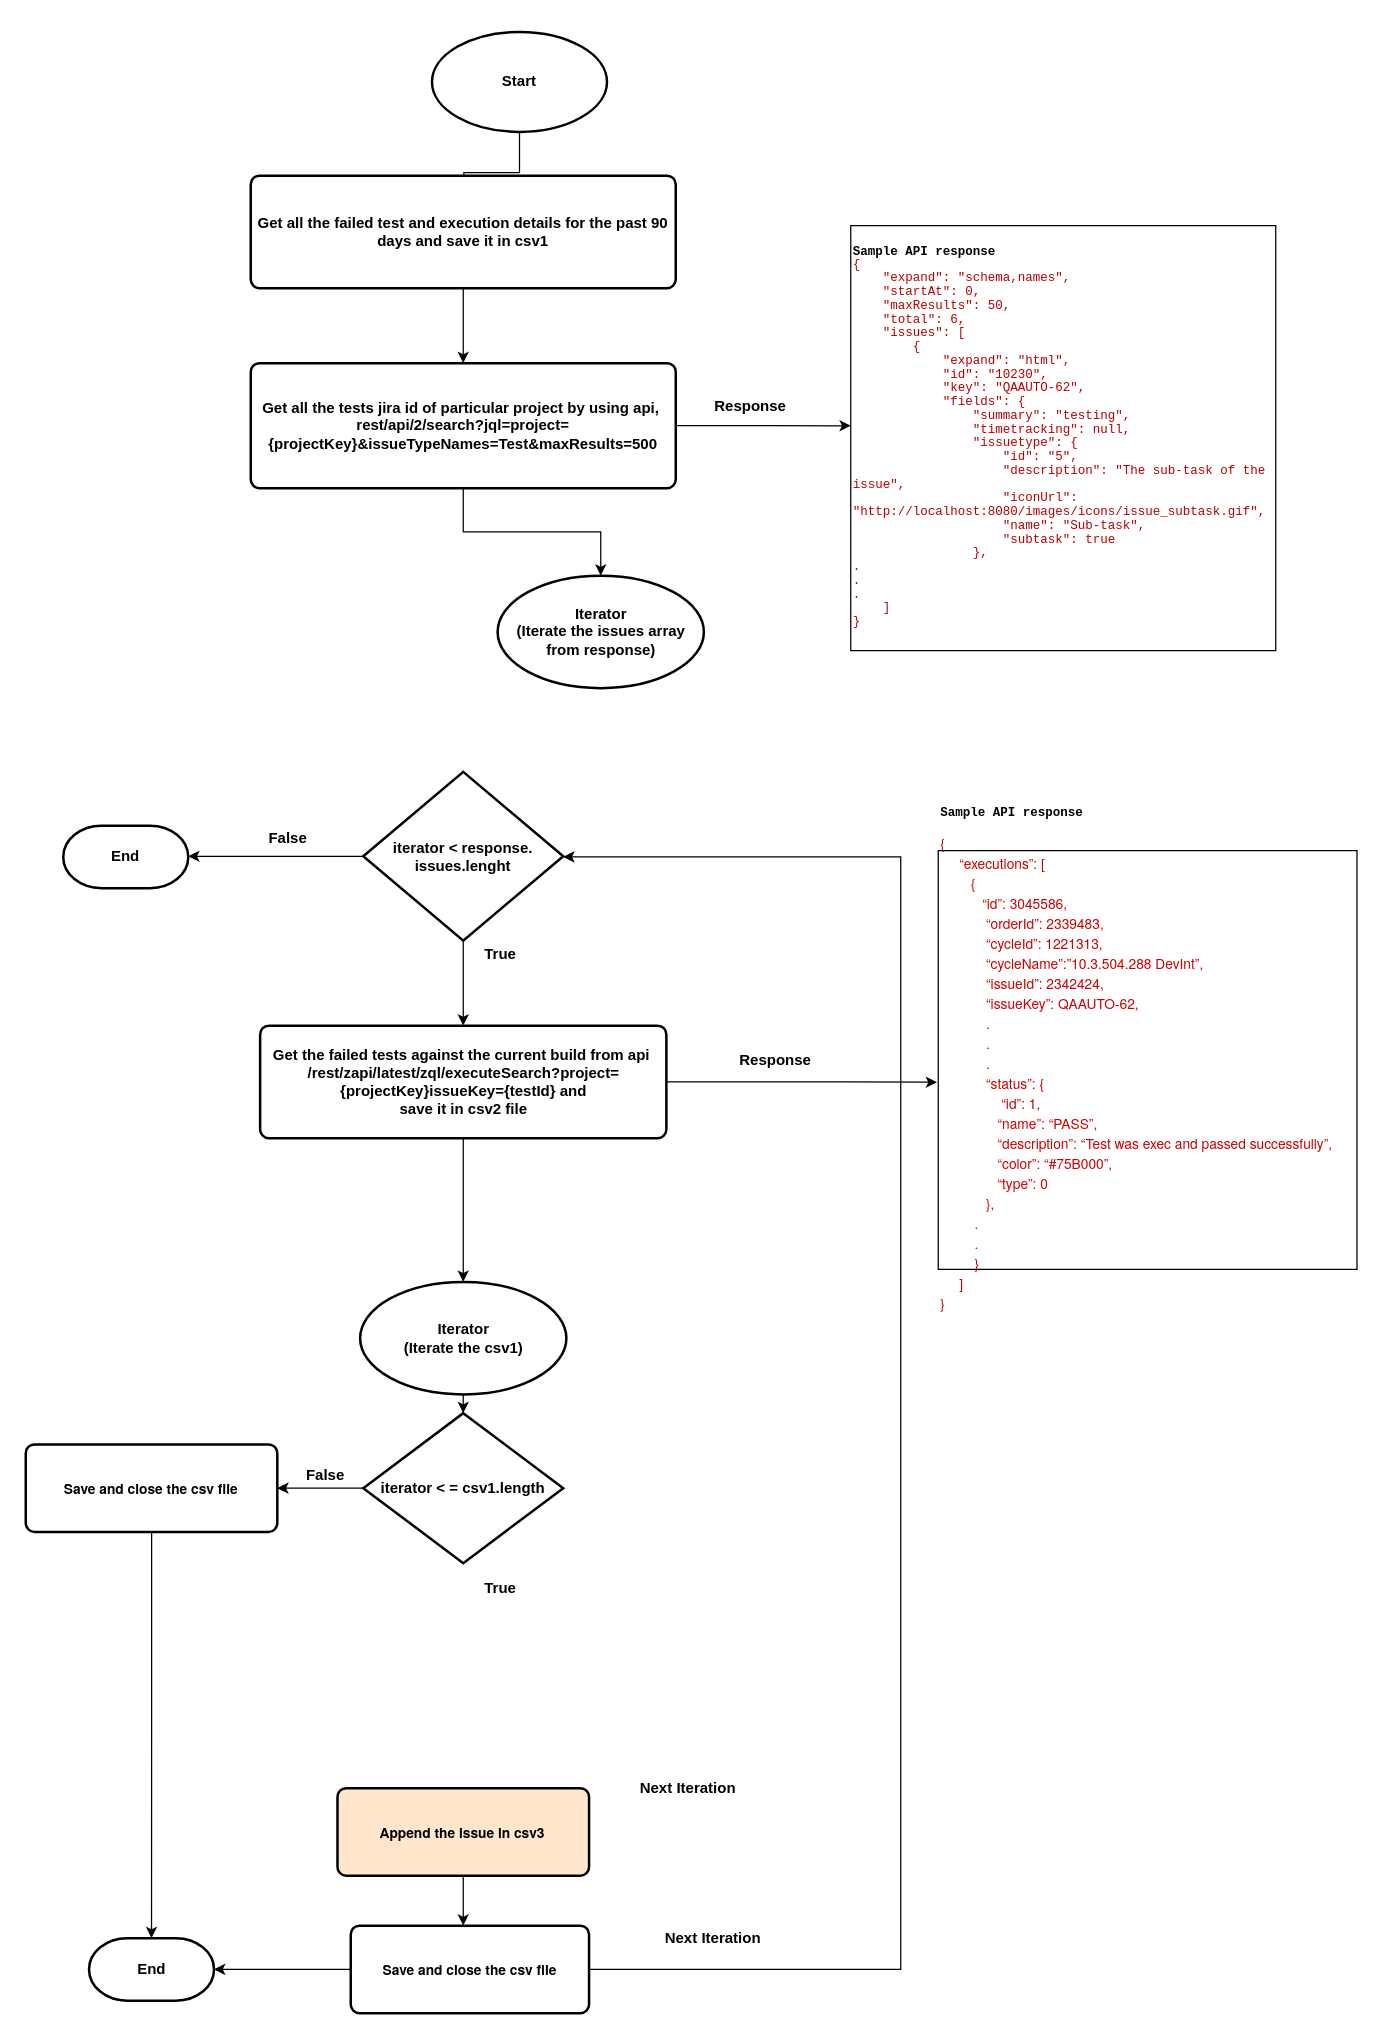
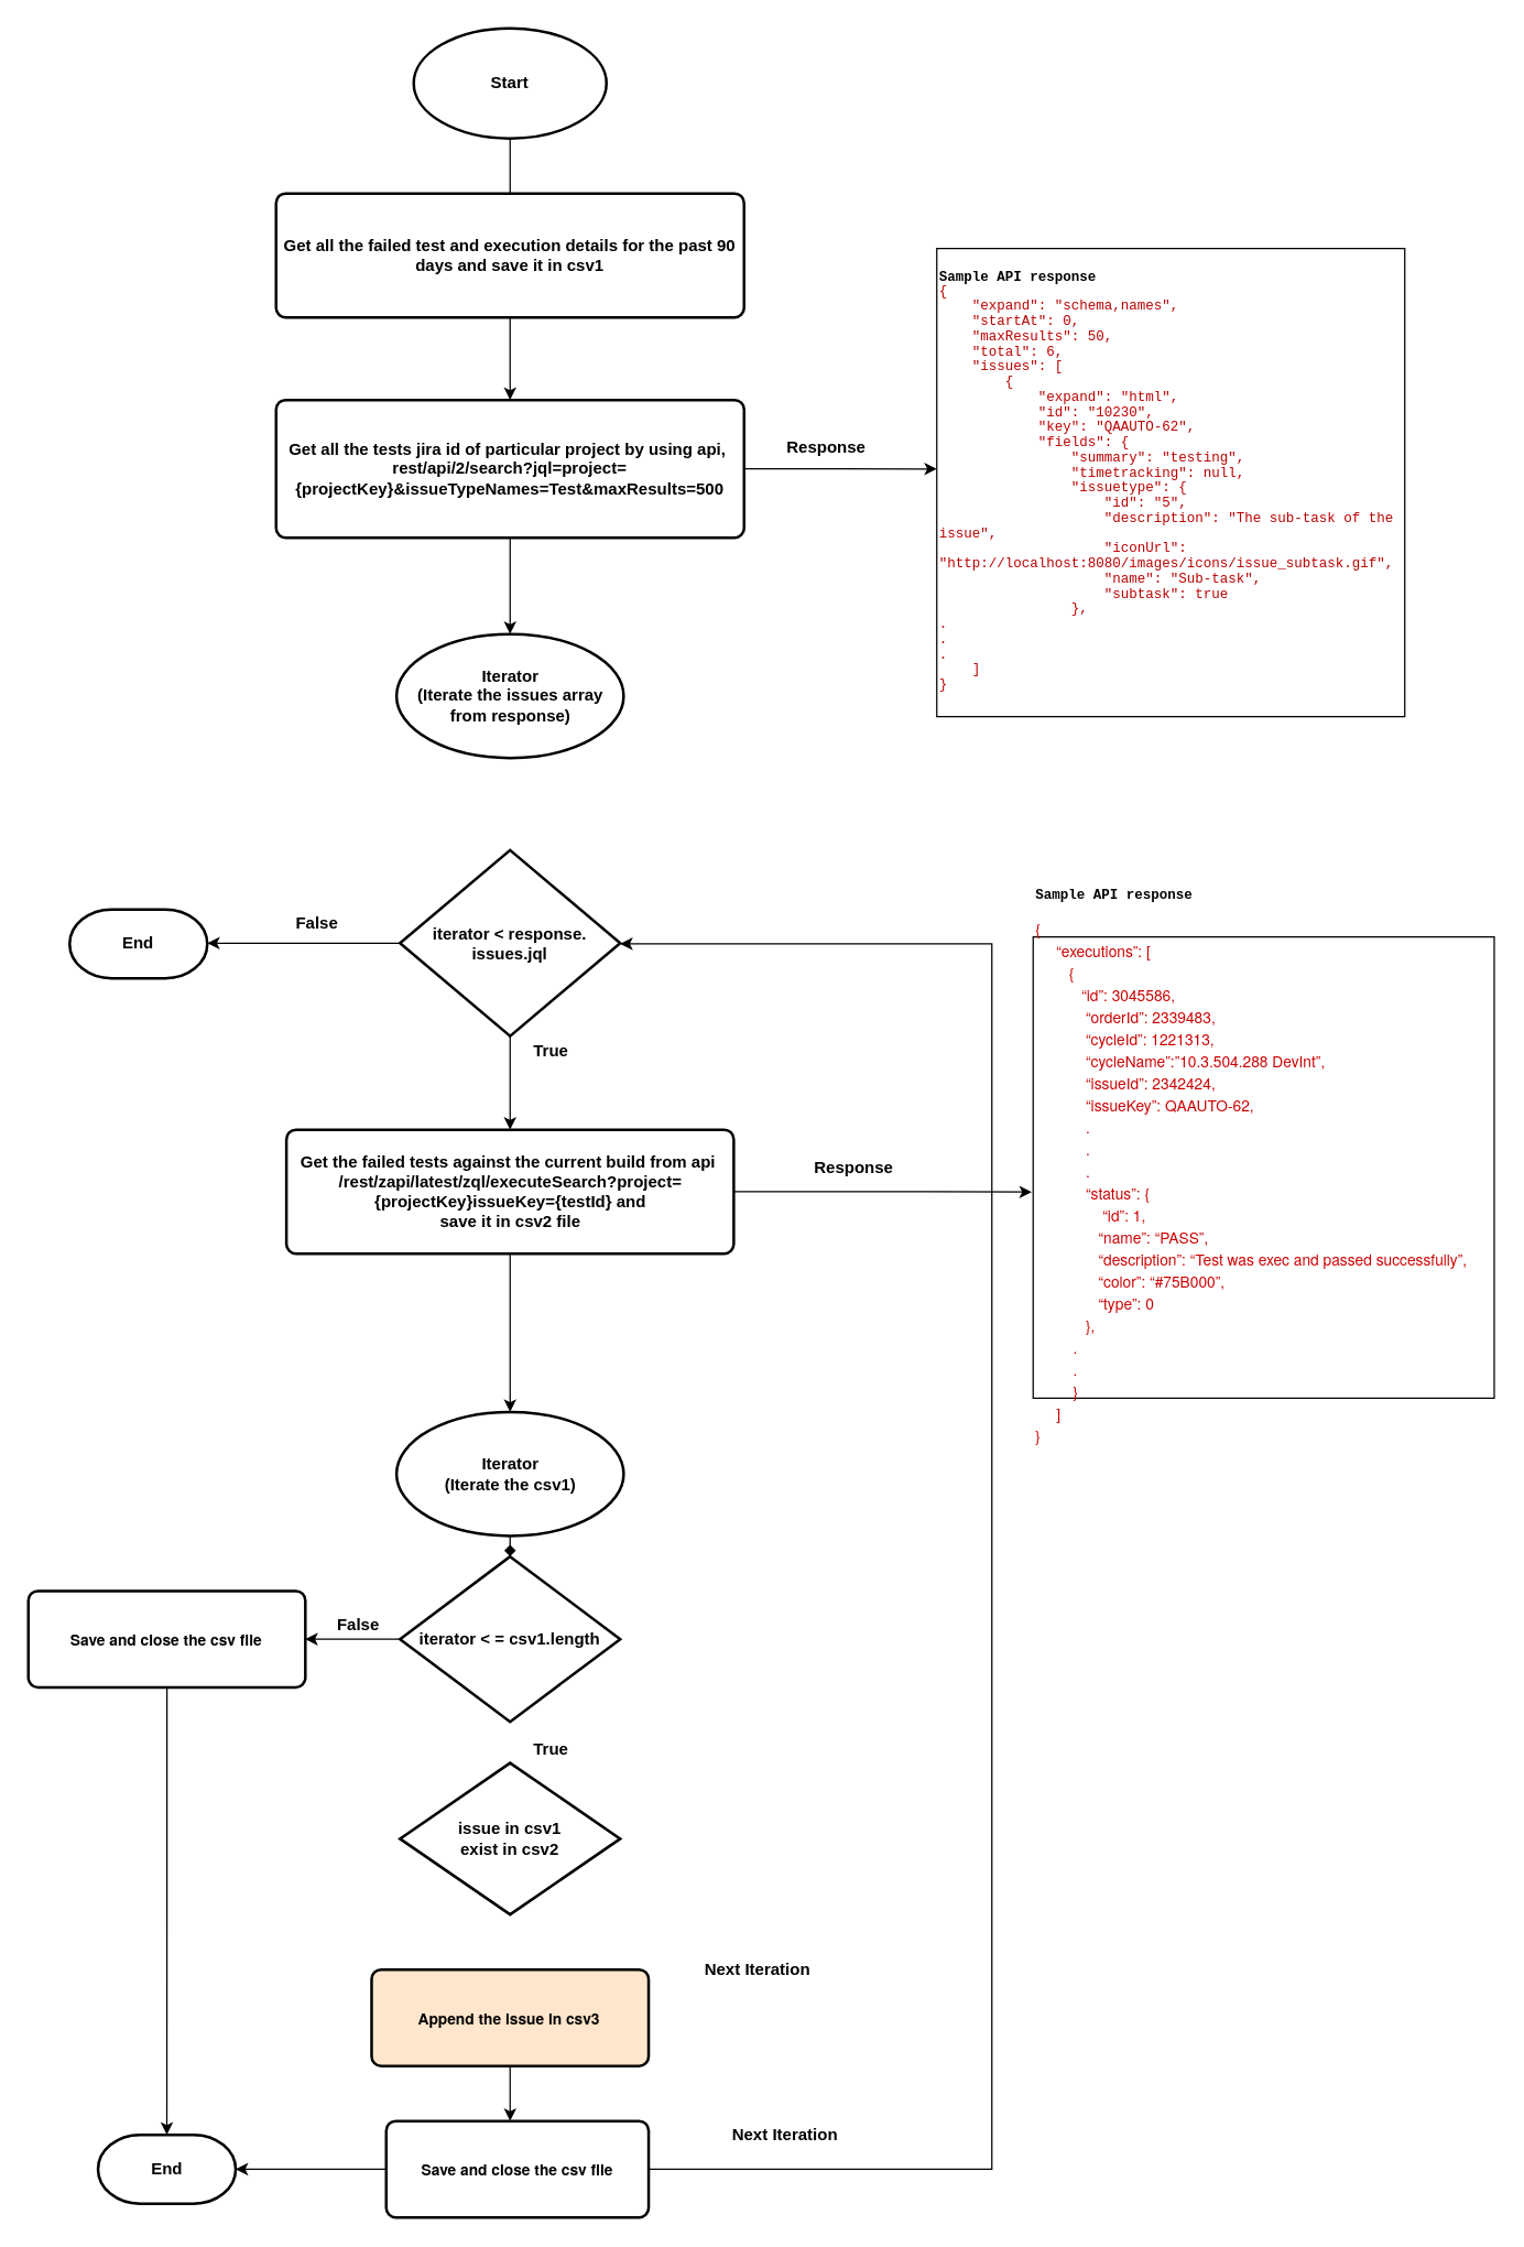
- <mxCell id="3" value="&lt;b&gt;Start&lt;/b&gt;" style="strokeWidth=2;html=1;shape=mxgraph.flowchart.start_2;whiteSpace=wrap;" parent="1" vertex="1"><mxGeometry x="344.99" y="25" width="140" height="80" as="geometry" /></mxCell>
+ <mxCell id="3" value="&lt;b&gt;Start&lt;/b&gt;" style="strokeWidth=2;html=1;shape=mxgraph.flowchart.start_2;whiteSpace=wrap;" parent="1" vertex="1"><mxGeometry x="299.99" y="20" width="140" height="80" as="geometry" /></mxCell>
- <mxCell id="8" value="&lt;b&gt;Iterator&lt;br&gt;(Iterate the issues array from response)&lt;br&gt;&lt;/b&gt;" style="strokeWidth=2;html=1;shape=mxgraph.flowchart.start_1;whiteSpace=wrap;align=center;" parent="1" vertex="1"><mxGeometry x="397.5" y="460" width="165" height="90" as="geometry" /></mxCell>
+ <mxCell id="8" value="&lt;b&gt;Iterator&lt;br&gt;(Iterate the issues array from response)&lt;br&gt;&lt;/b&gt;" style="strokeWidth=2;html=1;shape=mxgraph.flowchart.start_1;whiteSpace=wrap;align=center;" parent="1" vertex="1"><mxGeometry x="287.5" y="460" width="165" height="90" as="geometry" /></mxCell>
- <mxCell id="12" value="&lt;b&gt;iterator &amp;lt; response.&lt;br&gt;issues.lenght&lt;/b&gt;" style="strokeWidth=2;html=1;shape=mxgraph.flowchart.decision;whiteSpace=wrap;align=center;" parent="1" vertex="1"><mxGeometry x="290.01" y="617" width="160" height="135" as="geometry" /></mxCell>
+ <mxCell id="12" value="&lt;b&gt;iterator &amp;lt; response.&lt;br&gt;issues.jql&lt;/b&gt;" style="strokeWidth=2;html=1;shape=mxgraph.flowchart.decision;whiteSpace=wrap;align=center;" parent="1" vertex="1"><mxGeometry x="290.01" y="617" width="160" height="135" as="geometry" /></mxCell>
- <mxCell id="24" style="edgeStyle=orthogonalEdgeStyle;rounded=0;orthogonalLoop=1;jettySize=auto;html=1;entryX=0.5;entryY=0;entryDx=0;entryDy=0;entryPerimeter=0;" parent="1" source="25" target="27" edge="1"><mxGeometry relative="1" as="geometry" /></mxCell>
+ <mxCell id="24" style="edgeStyle=orthogonalEdgeStyle;rounded=0;orthogonalLoop=1;jettySize=auto;html=1;entryX=0.5;entryY=0;entryDx=0;entryDy=0;entryPerimeter=0;endArrow=diamond;" parent="1" source="25" target="27" edge="1"><mxGeometry relative="1" as="geometry" /></mxCell>
+ <mxCell id="38" value="&lt;b&gt;issue in csv1 &lt;br&gt;exist in csv2&lt;/b&gt;" style="strokeWidth=2;html=1;shape=mxgraph.flowchart.decision;whiteSpace=wrap;align=center;" vertex="1" parent="1"><mxGeometry x="290" y="1280" width="160" height="110" as="geometry" /></mxCell>
